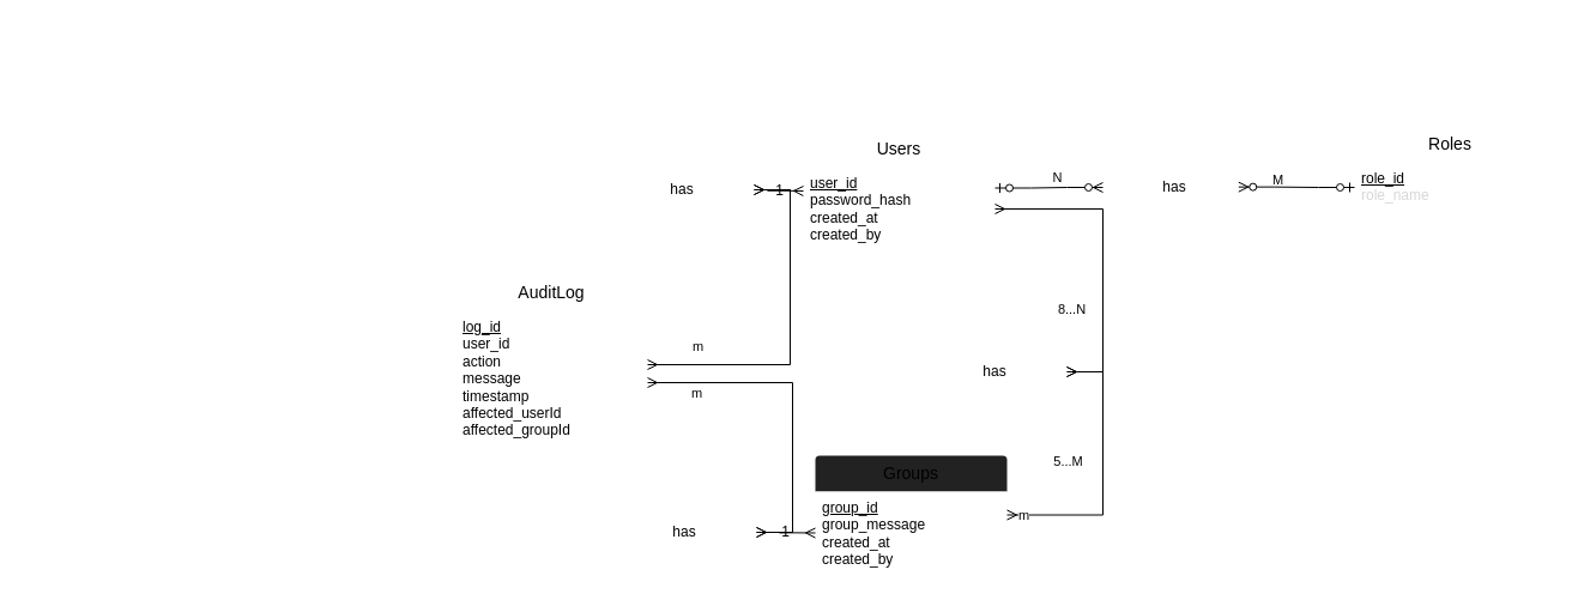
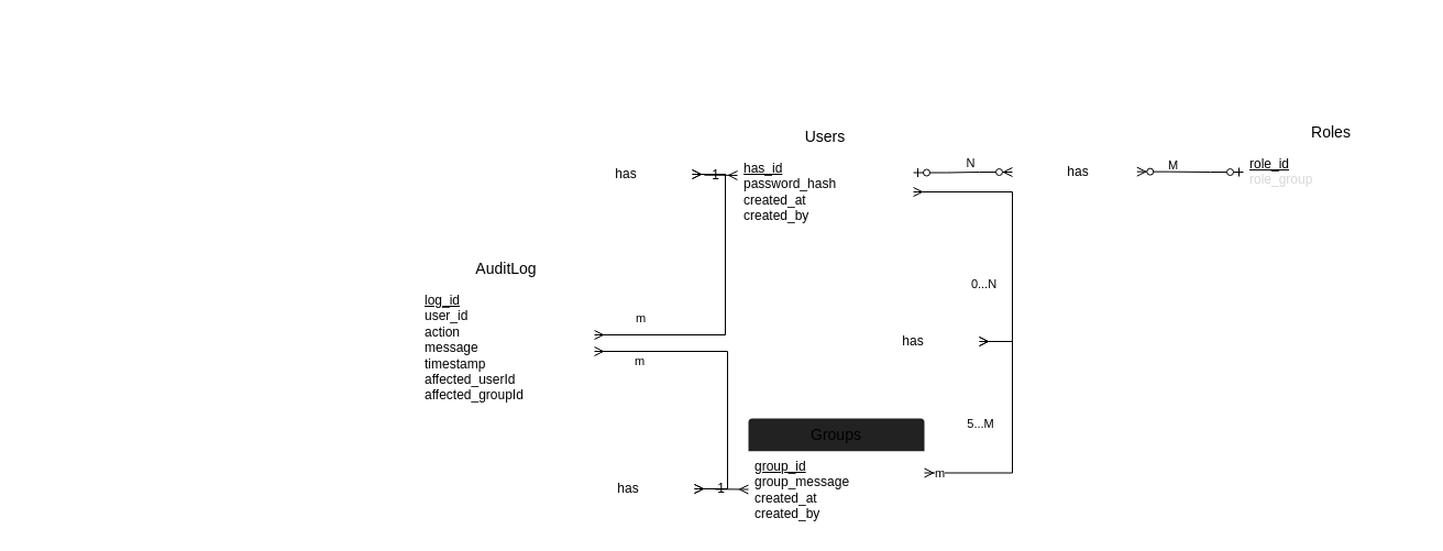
- <mxCell id="17" value="&lt;u&gt;&lt;font style=&quot;color: light-dark(rgb(0, 0, 0), rgb(215, 215, 217));&quot;&gt;role_id&lt;/font&gt;&lt;/u&gt;&lt;div&gt;&lt;font color=&quot;#d7d7d9&quot;&gt;role_name&lt;/font&gt;&lt;/div&gt;" style="align=left;strokeColor=none;fillColor=light-dark(#FFFFFF,#37383F);spacingLeft=4;spacingRight=4;fontSize=12;verticalAlign=top;resizable=0;rotatable=0;part=1;html=1;whiteSpace=wrap;" parent="16" vertex="1"><mxGeometry y="30" width="160" height="42" as="geometry" /></mxCell>
+ <mxCell id="17" value="&lt;u&gt;&lt;font style=&quot;color: light-dark(rgb(0, 0, 0), rgb(215, 215, 217));&quot;&gt;role_id&lt;/font&gt;&lt;/u&gt;&lt;div&gt;&lt;font color=&quot;#d7d7d9&quot;&gt;role_group&lt;/font&gt;&lt;/div&gt;" style="align=left;strokeColor=none;fillColor=light-dark(#FFFFFF,#37383F);spacingLeft=4;spacingRight=4;fontSize=12;verticalAlign=top;resizable=0;rotatable=0;part=1;html=1;whiteSpace=wrap;" parent="16" vertex="1"><mxGeometry y="30" width="160" height="42" as="geometry" /></mxCell>
- <mxCell id="3" value="&lt;u&gt;&lt;font style=&quot;color: light-dark(rgb(0, 0, 0), rgb(215, 215, 217));&quot;&gt;user_id&lt;/font&gt;&lt;/u&gt;&lt;div&gt;&lt;font style=&quot;color: light-dark(rgb(0, 0, 0), rgb(215, 215, 217));&quot;&gt;password_hash&lt;/font&gt;&lt;/div&gt;&lt;div&gt;&lt;font style=&quot;color: light-dark(rgb(0, 0, 0), rgb(215, 215, 217));&quot;&gt;created_at&lt;/font&gt;&lt;/div&gt;&lt;div&gt;&lt;font style=&quot;color: light-dark(rgb(0, 0, 0), rgb(215, 215, 217));&quot;&gt;created_by&lt;/font&gt;&lt;/div&gt;&lt;div&gt;&lt;br&gt;&lt;/div&gt;" style="align=left;strokeColor=none;fillColor=light-dark(#FFFFFF,#37383F);spacingLeft=4;spacingRight=4;fontSize=12;verticalAlign=top;resizable=0;rotatable=0;part=1;html=1;whiteSpace=wrap;" parent="2" vertex="1"><mxGeometry y="30" width="160" height="70" as="geometry" /></mxCell>
+ <mxCell id="3" value="&lt;u&gt;&lt;font style=&quot;color: light-dark(rgb(0, 0, 0), rgb(215, 215, 217));&quot;&gt;has_id&lt;/font&gt;&lt;/u&gt;&lt;div&gt;&lt;font style=&quot;color: light-dark(rgb(0, 0, 0), rgb(215, 215, 217));&quot;&gt;password_hash&lt;/font&gt;&lt;/div&gt;&lt;div&gt;&lt;font style=&quot;color: light-dark(rgb(0, 0, 0), rgb(215, 215, 217));&quot;&gt;created_at&lt;/font&gt;&lt;/div&gt;&lt;div&gt;&lt;font style=&quot;color: light-dark(rgb(0, 0, 0), rgb(215, 215, 217));&quot;&gt;created_by&lt;/font&gt;&lt;/div&gt;&lt;div&gt;&lt;br&gt;&lt;/div&gt;" style="align=left;strokeColor=none;fillColor=light-dark(#FFFFFF,#37383F);spacingLeft=4;spacingRight=4;fontSize=12;verticalAlign=top;resizable=0;rotatable=0;part=1;html=1;whiteSpace=wrap;" parent="2" vertex="1"><mxGeometry y="30" width="160" height="70" as="geometry" /></mxCell>
- <mxCell id="14" value="8...N" style="edgeLabel;html=1;align=center;verticalAlign=middle;resizable=0;points=[];labelBackgroundColor=none;" parent="1" vertex="1" connectable="0"><mxGeometry x="890" y="259" as="geometry"><mxPoint x="3" y="-2" as="offset" /></mxGeometry></mxCell>
+ <mxCell id="14" value="0...N" style="edgeLabel;html=1;align=center;verticalAlign=middle;resizable=0;points=[];labelBackgroundColor=none;" parent="1" vertex="1" connectable="0"><mxGeometry x="890" y="259" as="geometry"><mxPoint x="3" y="-2" as="offset" /></mxGeometry></mxCell>
